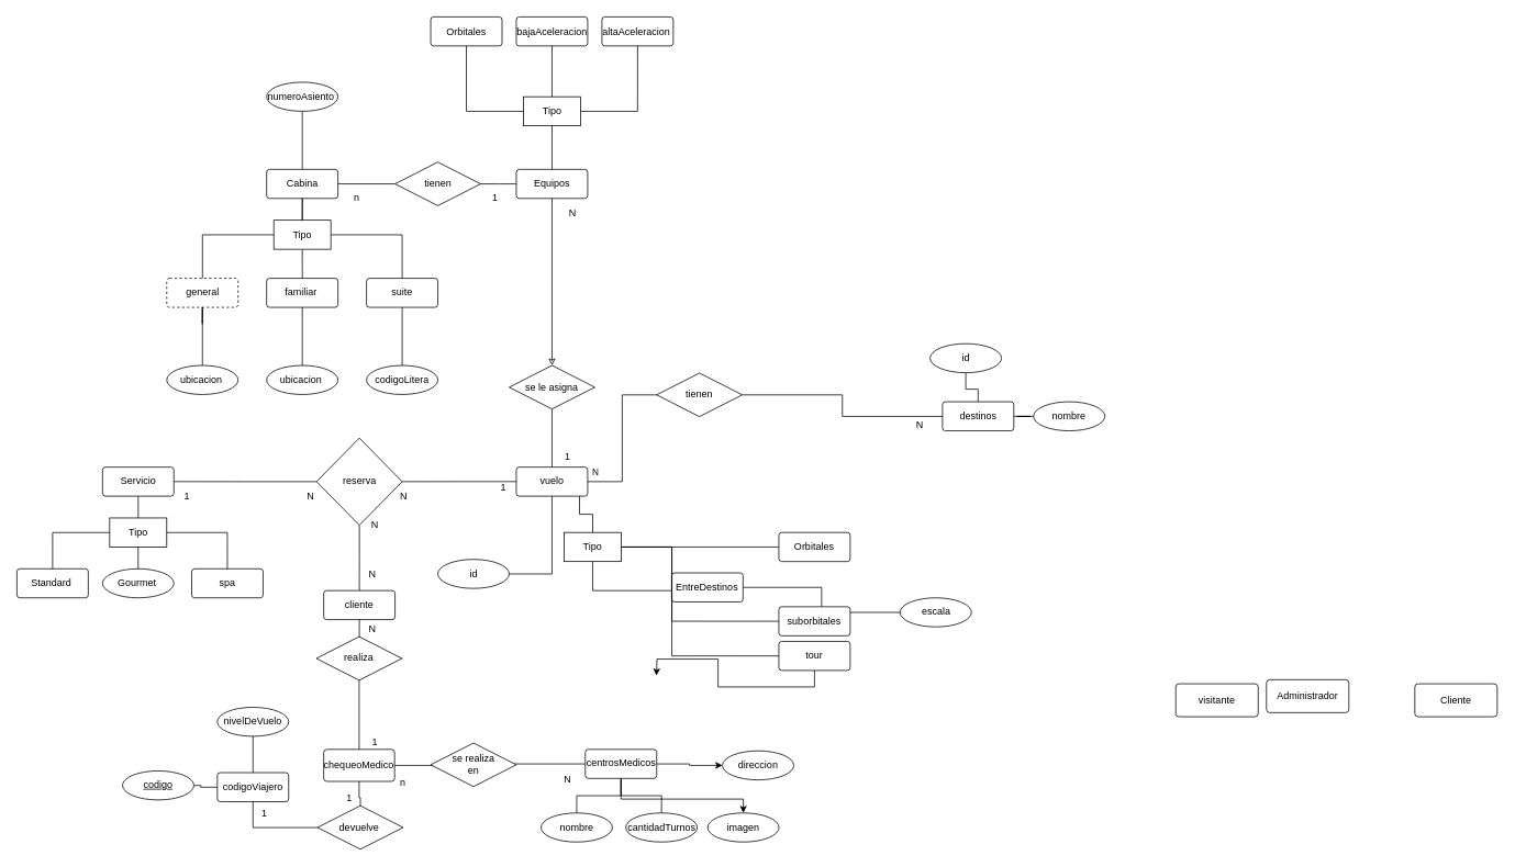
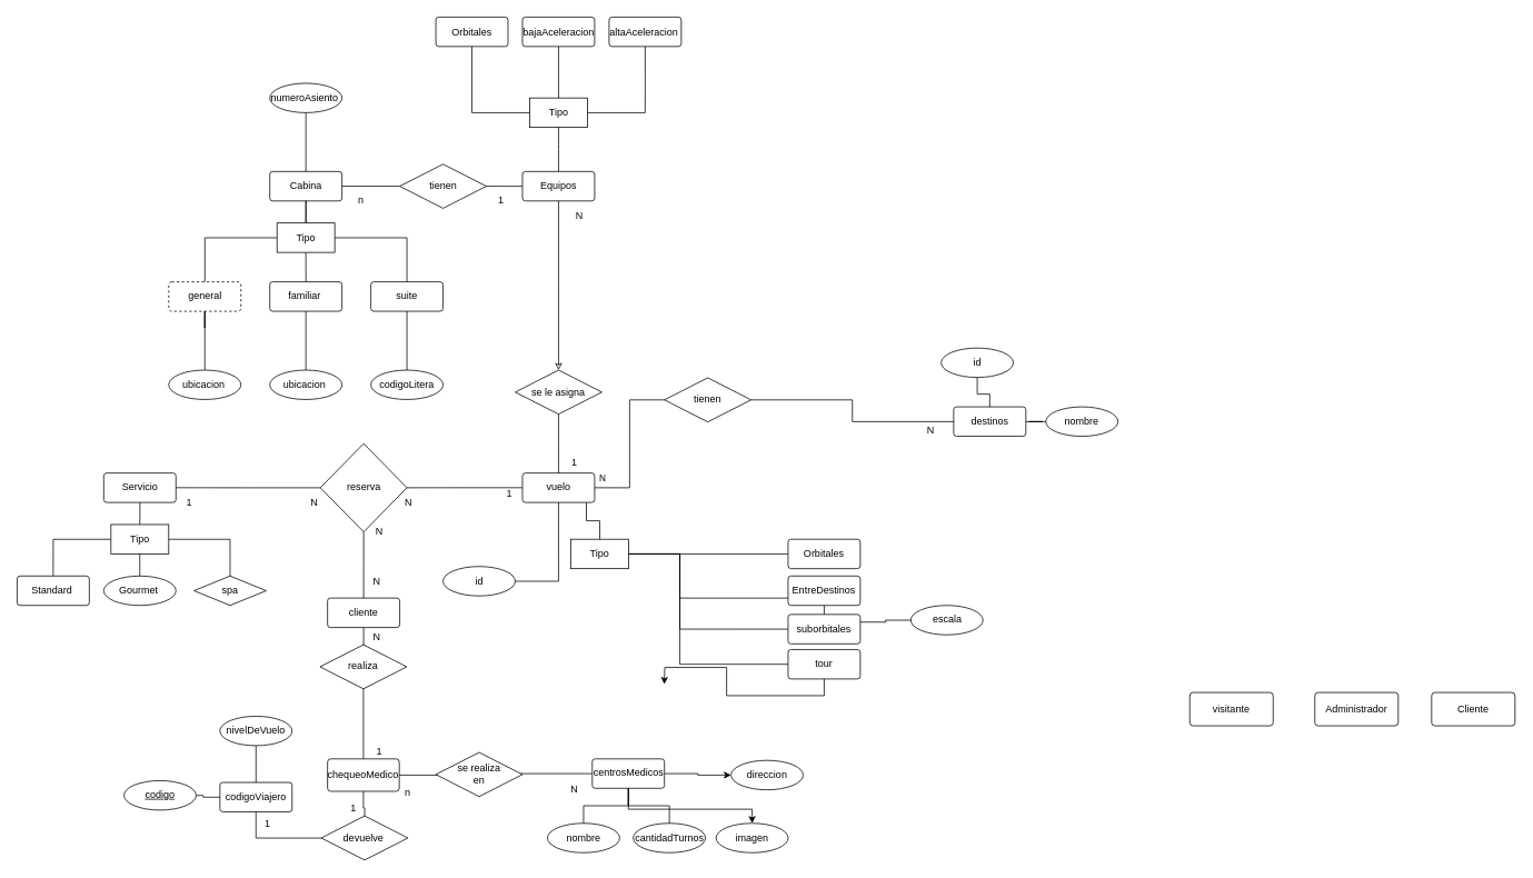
- <mxCell id="26" value="spa" style="rounded=1;arcSize=10;whiteSpace=wrap;html=1;align=center;" parent="25" vertex="1"><mxGeometry x="212.066" y="123.48" width="86.557" height="35.28" as="geometry" /></mxCell>
+ <mxCell id="26" value="spa" style="rhombus;arcSize=10;whiteSpace=wrap;html=1;align=center;" parent="25" vertex="1"><mxGeometry x="212.066" y="123.48" width="86.557" height="35.28" as="geometry" /></mxCell>
- <mxCell id="71" value="EntreDestinos" style="rounded=1;arcSize=10;whiteSpace=wrap;html=1;align=center;" parent="2" vertex="1"><mxGeometry x="794.386" y="675.322" width="86.557" height="35.28" as="geometry" /></mxCell>
+ <mxCell id="71" value="EntreDestinos" style="rounded=1;arcSize=10;whiteSpace=wrap;html=1;align=center;" parent="2" vertex="1"><mxGeometry x="924.386" y="670.322" width="86.557" height="35.28" as="geometry" /></mxCell>
- <mxCell id="120" value="Administrador" style="rounded=1;arcSize=10;whiteSpace=wrap;html=1;align=center;" parent="1" vertex="1"><mxGeometry x="1536" y="825" width="100" height="40" as="geometry" /></mxCell>
+ <mxCell id="120" value="Administrador" style="rounded=1;arcSize=10;whiteSpace=wrap;html=1;align=center;" parent="1" vertex="1"><mxGeometry x="1576" y="830" width="100" height="40" as="geometry" /></mxCell>
